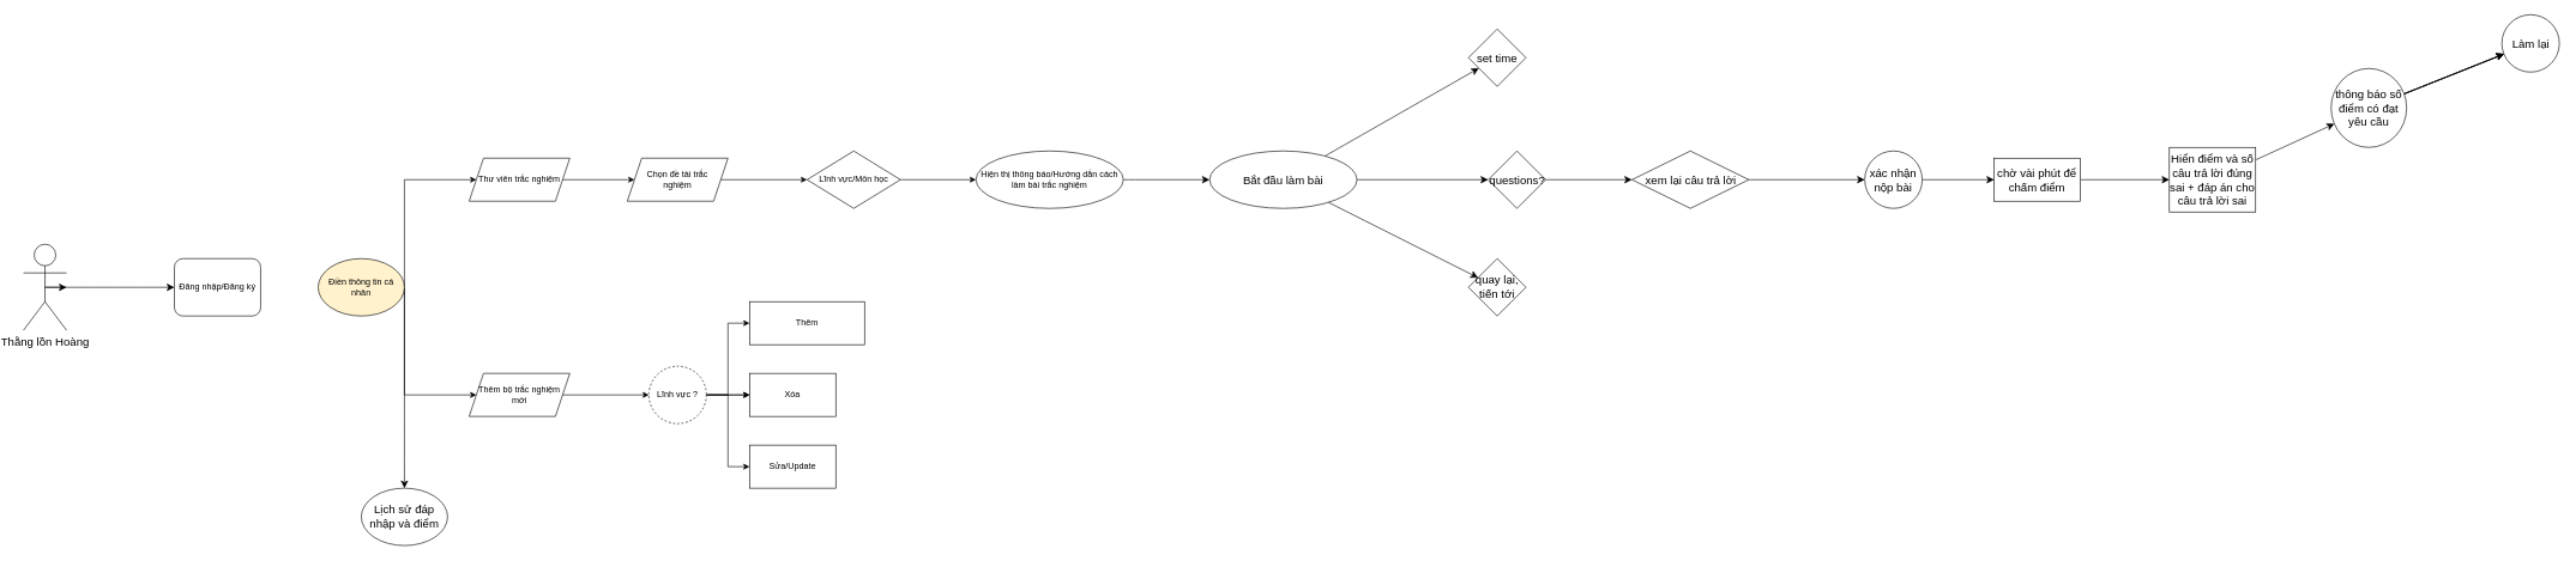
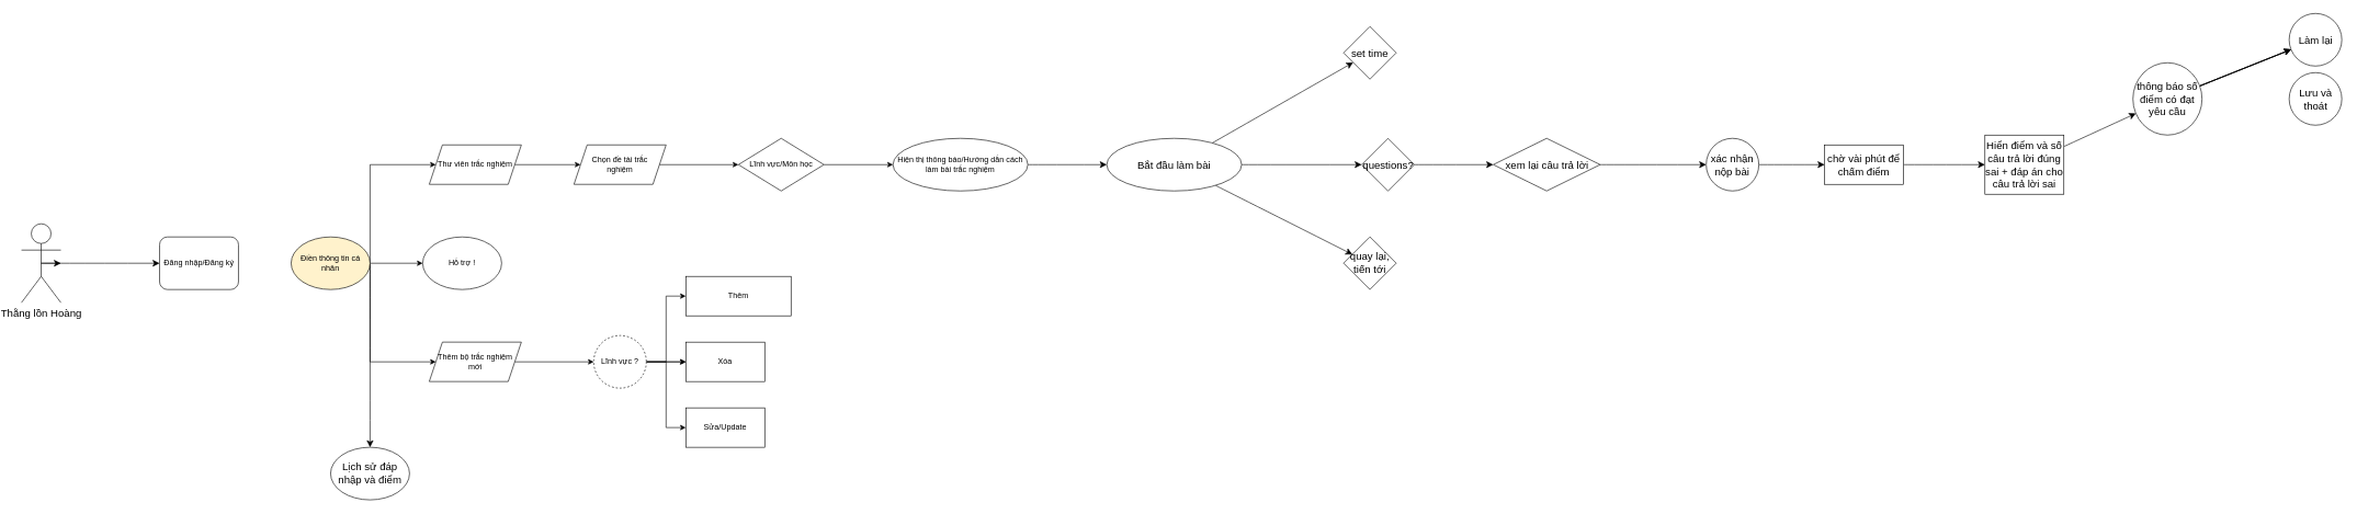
+ <mxCell id="49" value="Lưu và thoát" style="ellipse;whiteSpace=wrap;html=1;fontSize=16;" vertex="1" parent="1"><mxGeometry x="3467.5" y="110" width="80" height="80" as="geometry" /></mxCell>
+ <mxCell id="5" value="" style="edgeStyle=orthogonalEdgeStyle;rounded=0;orthogonalLoop=1;jettySize=auto;html=1;" parent="1" source="7" target="19" edge="1"><mxGeometry relative="1" as="geometry" /></mxCell>
+ <mxCell id="19" value="Hỗ trợ !" style="ellipse;whiteSpace=wrap;html=1;rounded=1;" parent="1" vertex="1"><mxGeometry x="630" y="360" width="120" height="80" as="geometry" /></mxCell>
